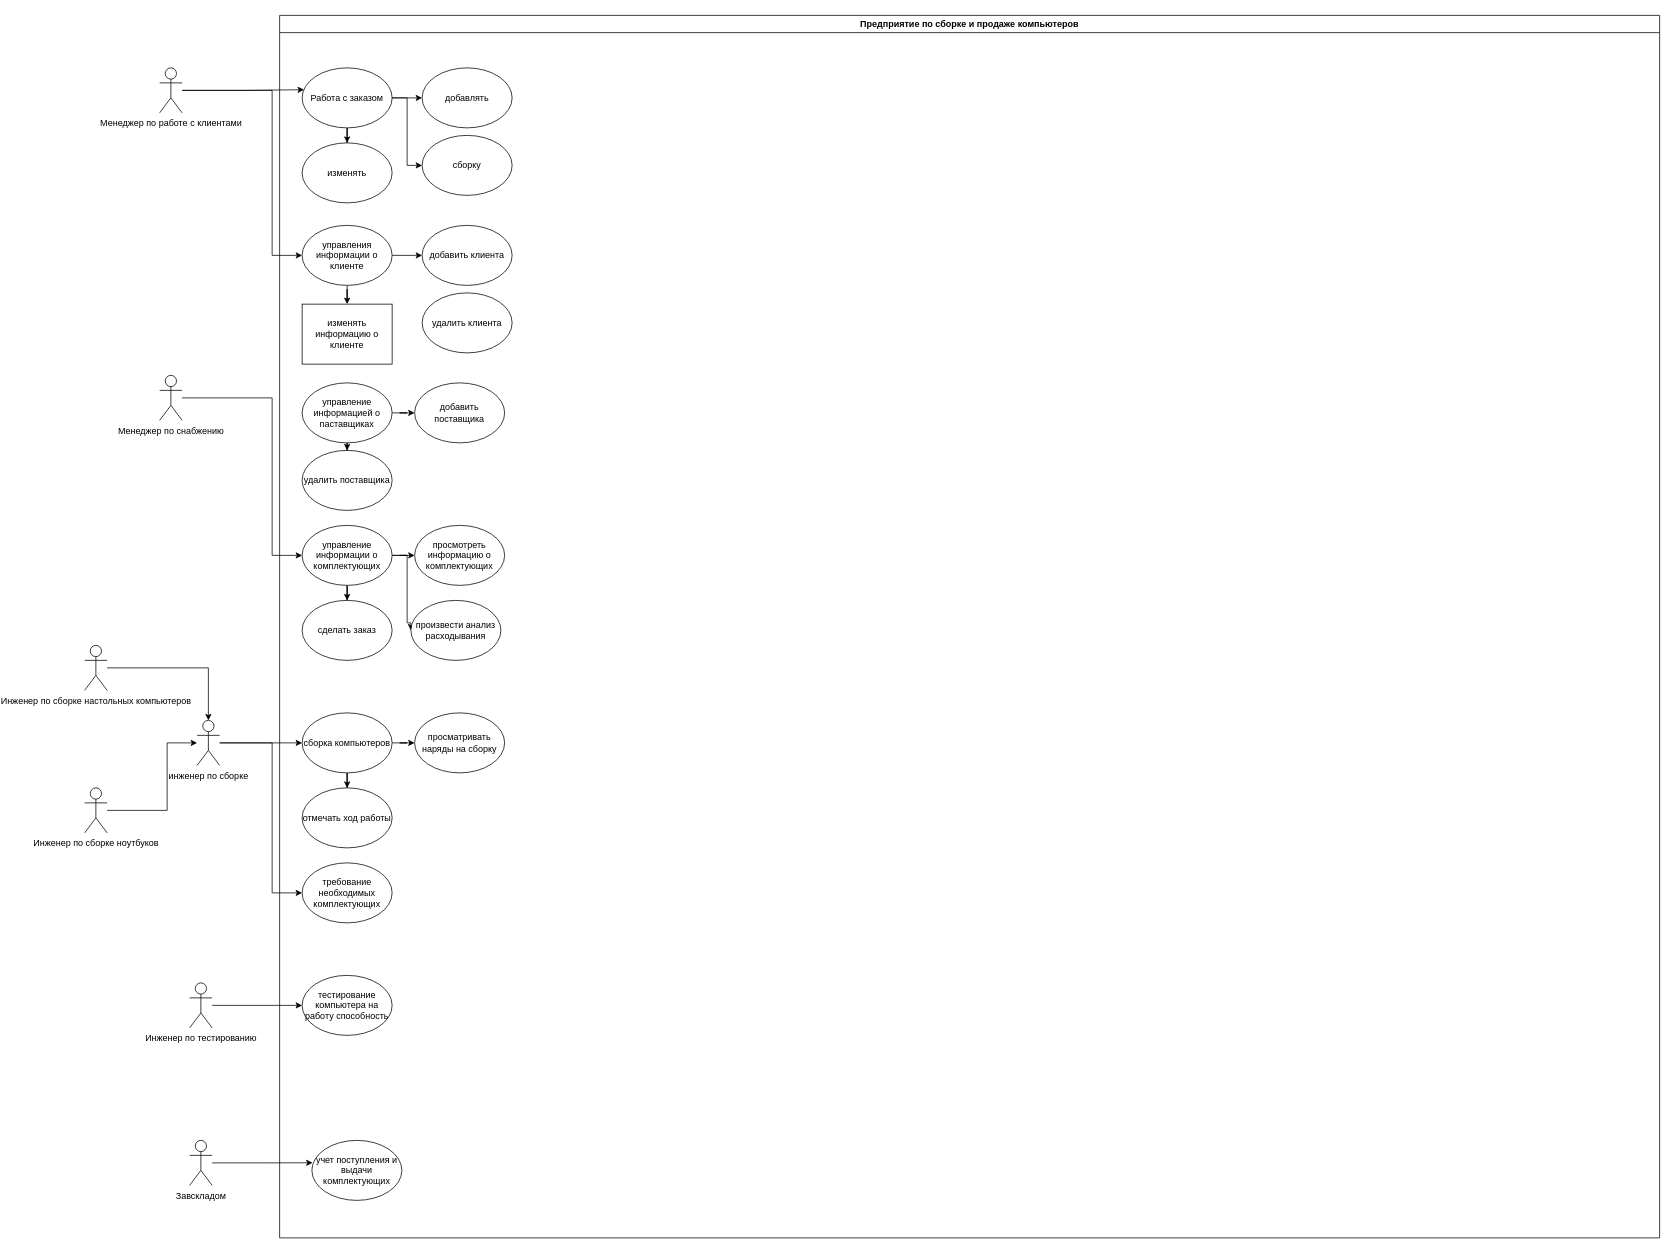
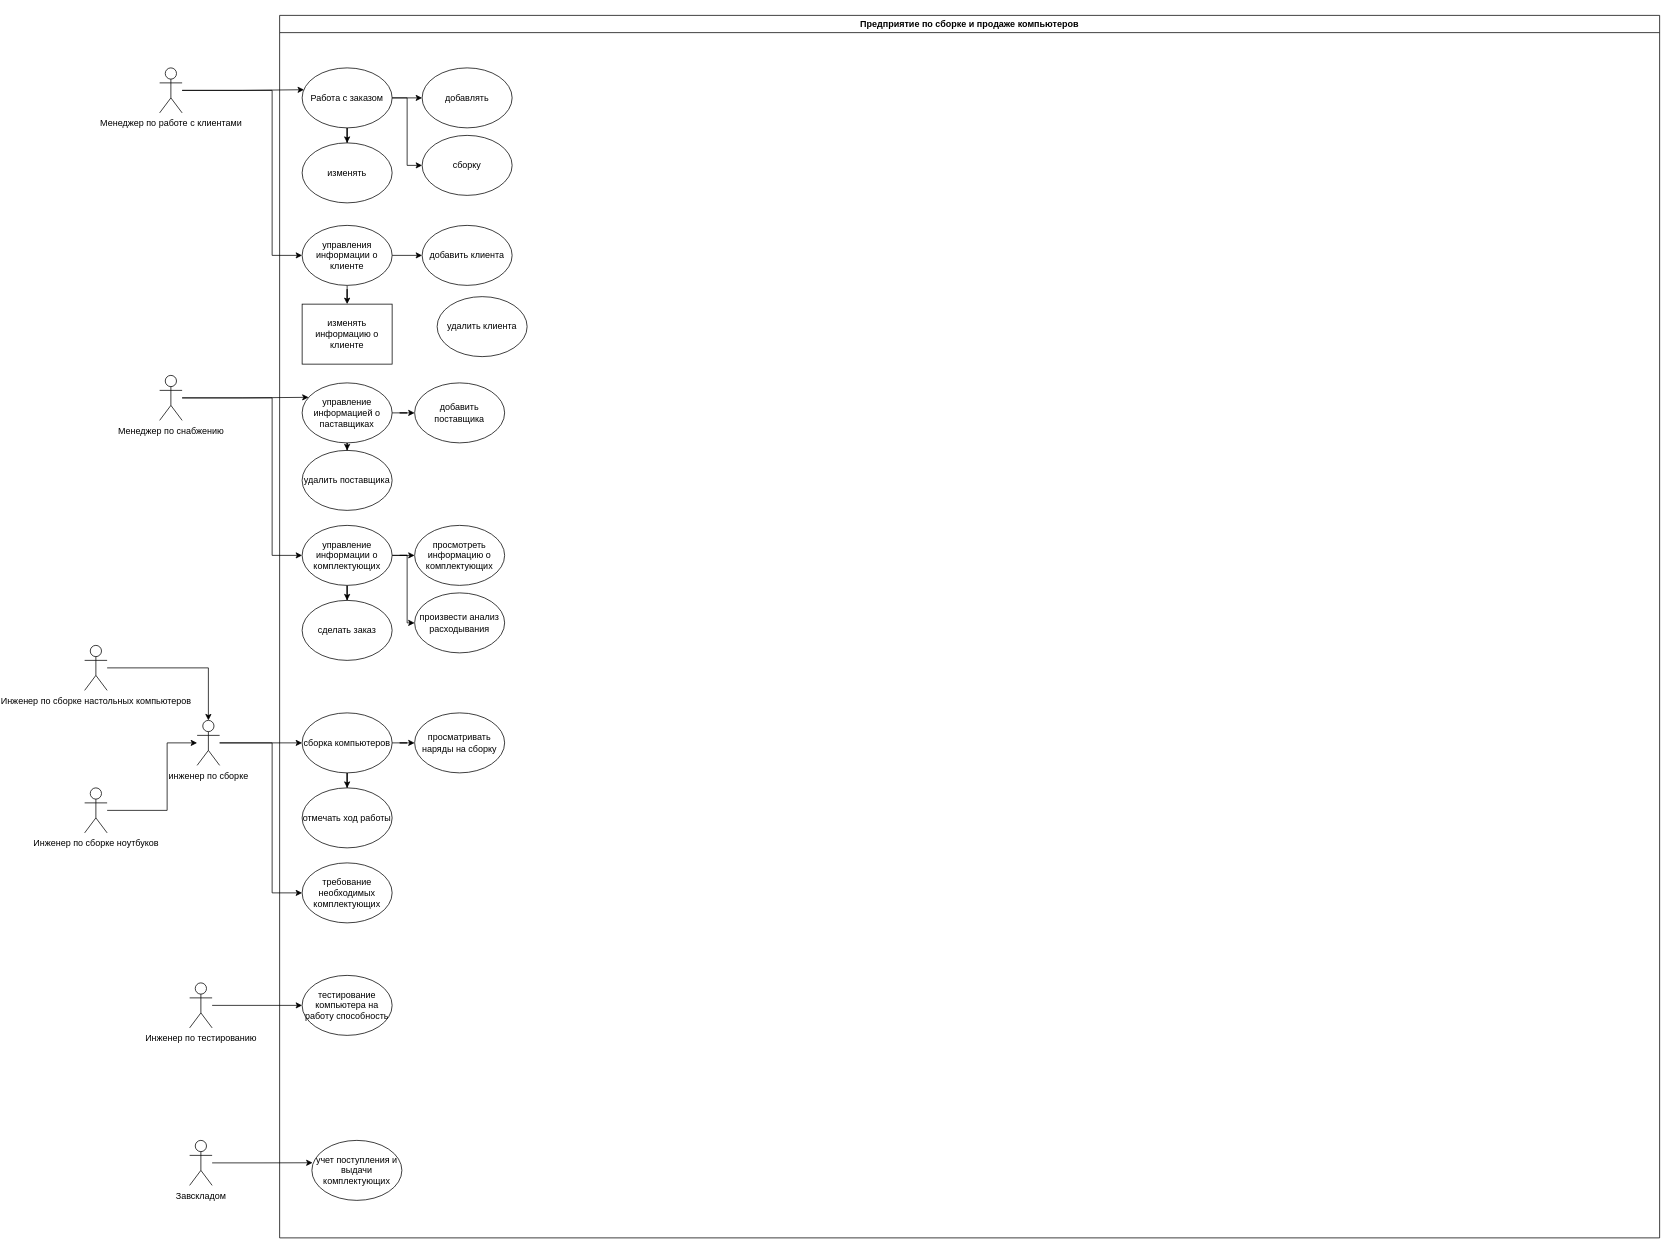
- <mxCell id="14" value="удалить клиента" style="ellipse;whiteSpace=wrap;html=1;" vertex="1" parent="2"><mxGeometry x="190" y="370" width="120" height="80" as="geometry" /></mxCell>
+ <mxCell id="14" value="удалить клиента" style="ellipse;whiteSpace=wrap;html=1;" vertex="1" parent="2"><mxGeometry x="210" y="375" width="120" height="80" as="geometry" /></mxCell>
+ <mxCell id="39" style="edgeStyle=orthogonalEdgeStyle;rounded=0;orthogonalLoop=1;jettySize=auto;html=1;entryX=0.072;entryY=0.241;entryDx=0;entryDy=0;entryPerimeter=0;" edge="1" parent="1" source="41" target="18"><mxGeometry relative="1" as="geometry" /></mxCell>
- <mxCell id="26" value="произвести анализ расходывания" style="ellipse;whiteSpace=wrap;html=1;" vertex="1" parent="2"><mxGeometry x="175" y="780" width="120" height="80" as="geometry" /></mxCell>
+ <mxCell id="26" value="произвести анализ расходывания" style="ellipse;whiteSpace=wrap;html=1;" vertex="1" parent="2"><mxGeometry x="180" y="770" width="120" height="80" as="geometry" /></mxCell>
